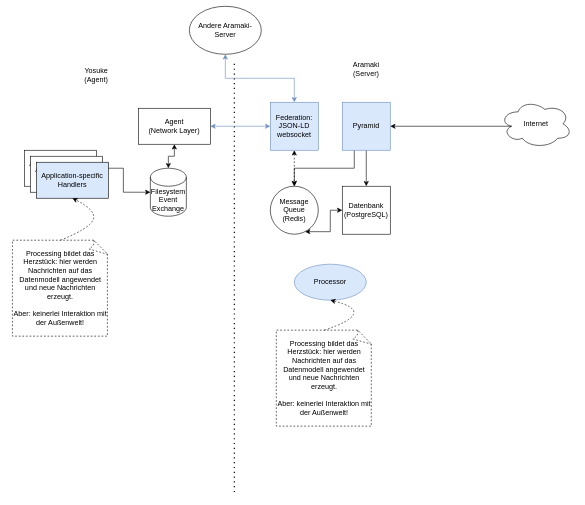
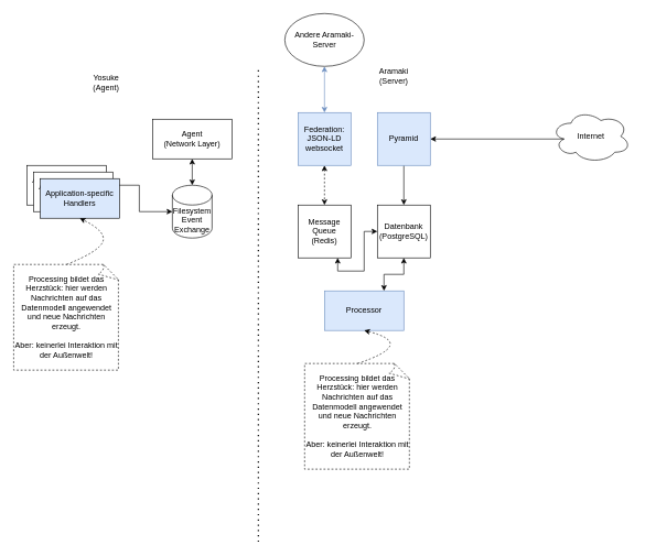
- <mxCell id="13" value="Andere Aramaki-Server" style="ellipse;whiteSpace=wrap;html=1;" vertex="1" parent="1"><mxGeometry x="315" y="10" width="120" height="80" as="geometry" /></mxCell>
+ <mxCell id="13" value="Andere Aramaki-Server" style="ellipse;whiteSpace=wrap;html=1;" vertex="1" parent="1"><mxGeometry x="430" width="120" height="80" as="geometry" y="20" /></mxCell>
- <mxCell id="7" value="&lt;div&gt;Aramaki&lt;/div&gt;&lt;div&gt;(Server)&lt;br&gt;&lt;/div&gt;" style="text;html=1;align=center;verticalAlign=middle;whiteSpace=wrap;rounded=0;" vertex="1" parent="1"><mxGeometry x="580" y="100" width="60" height="30" as="geometry" /></mxCell>
+ <mxCell id="7" value="&lt;div&gt;Aramaki&lt;/div&gt;&lt;div&gt;(Server)&lt;br&gt;&lt;/div&gt;" style="text;html=1;align=center;verticalAlign=middle;whiteSpace=wrap;rounded=0;" vertex="1" parent="1"><mxGeometry x="565" y="100" width="60" height="30" as="geometry" /></mxCell>
- <mxCell id="19" style="edgeStyle=orthogonalEdgeStyle;rounded=0;orthogonalLoop=1;jettySize=auto;html=1;exitX=1;exitY=0.5;exitDx=0;exitDy=0;entryX=0;entryY=0.5;entryDx=0;entryDy=0;startArrow=classic;startFill=1;fillColor=#dae8fc;strokeColor=#6c8ebf;" edge="1" parent="1" source="21" target="12"><mxGeometry relative="1" as="geometry" /></mxCell>
- <mxCell id="2" style="edgeStyle=orthogonalEdgeStyle;rounded=0;orthogonalLoop=1;jettySize=auto;html=1;exitX=0.25;exitY=1;exitDx=0;exitDy=0;entryX=0.5;entryY=0;entryDx=0;entryDy=0;" edge="1" parent="1" source="4" target="15"><mxGeometry relative="1" as="geometry" /></mxCell>
- <mxCell id="22" value="Filesystem Event Exchange" style="shape=cylinder3;whiteSpace=wrap;html=1;boundedLbl=1;backgroundOutline=1;size=15;" vertex="1" parent="1"><mxGeometry x="250" y="280" width="60" height="80" as="geometry" /></mxCell>
+ <mxCell id="22" value="Filesystem Event Exchange" style="shape=cylinder3;whiteSpace=wrap;html=1;boundedLbl=1;backgroundOutline=1;size=15;" vertex="1" parent="1"><mxGeometry x="260" y="280" width="60" height="80" as="geometry" /></mxCell>
- <mxCell id="15" value="&lt;div&gt;Message Queue&lt;br&gt;&lt;/div&gt;&lt;div&gt;(Redis)&lt;br&gt;&lt;/div&gt;" style="ellipse;whiteSpace=wrap;html=1;aspect=fixed;" vertex="1" parent="1"><mxGeometry x="450" y="310" width="80" height="80" as="geometry" /></mxCell>
+ <mxCell id="15" value="&lt;div&gt;Message Queue&lt;br&gt;&lt;/div&gt;&lt;div&gt;(Redis)&lt;br&gt;&lt;/div&gt;" style="whiteSpace=wrap;html=1;aspect=fixed;" vertex="1" parent="1"><mxGeometry x="450" y="310" width="80" height="80" as="geometry" /></mxCell>
+ <mxCell id="16" style="edgeStyle=orthogonalEdgeStyle;rounded=0;orthogonalLoop=1;jettySize=auto;html=1;exitX=0.5;exitY=1;exitDx=0;exitDy=0;entryX=0.75;entryY=0;entryDx=0;entryDy=0;startArrow=classic;startFill=1;" edge="1" parent="1" source="17" target="18"><mxGeometry relative="1" as="geometry" /></mxCell>
- <mxCell id="18" value="Processor" style="ellipse;whiteSpace=wrap;html=1;fillColor=#dae8fc;strokeColor=#6c8ebf;" vertex="1" parent="1"><mxGeometry x="490" y="440" width="120" height="60" as="geometry" /></mxCell>
+ <mxCell id="18" value="Processor" style="whiteSpace=wrap;html=1;fillColor=#dae8fc;strokeColor=#6c8ebf;" vertex="1" parent="1"><mxGeometry x="490" y="440" width="120" height="60" as="geometry" /></mxCell>
